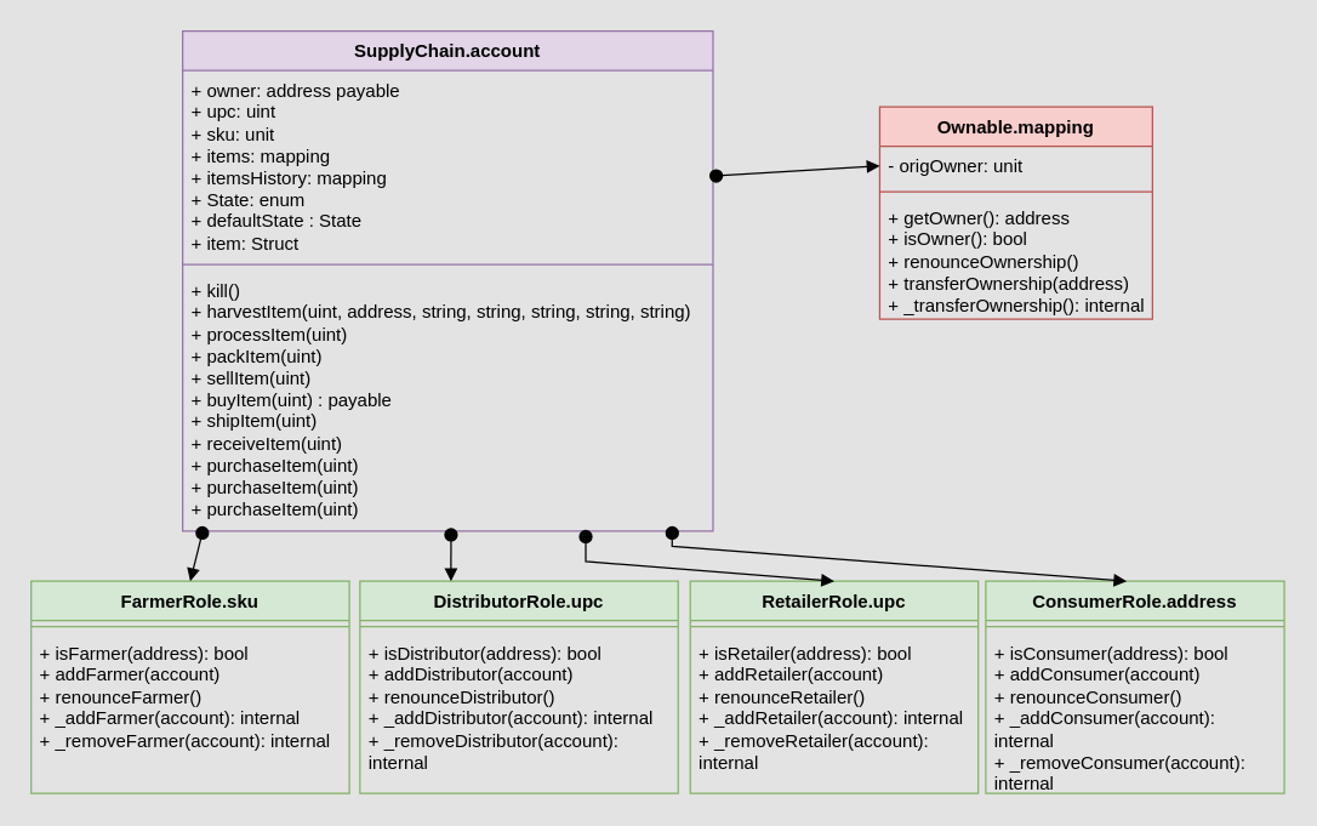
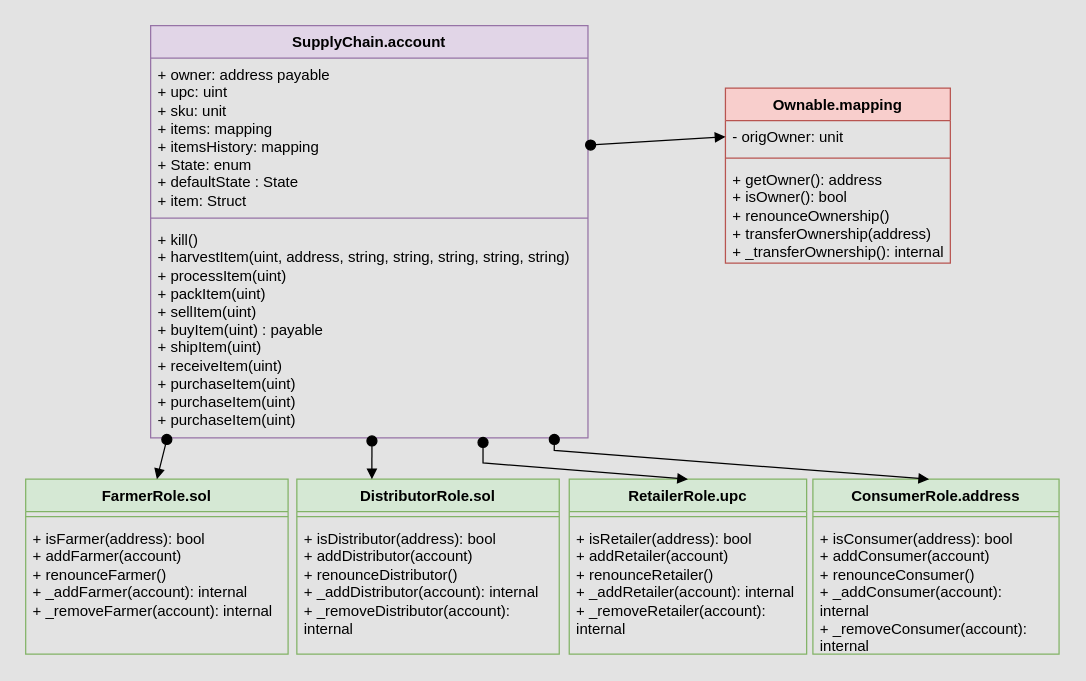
- <mxCell id="15" value="FarmerRole.sku" style="swimlane;fontStyle=1;align=center;verticalAlign=top;childLayout=stackLayout;horizontal=1;startSize=26;horizontalStack=0;resizeParent=1;resizeParentMax=0;resizeLast=0;collapsible=1;marginBottom=0;whiteSpace=wrap;html=1;fillColor=#d5e8d4;strokeColor=#82b366;" parent="1" vertex="1"><mxGeometry y="383" width="210" height="140" as="geometry" x="20" /></mxCell>
+ <mxCell id="15" value="FarmerRole.sol" style="swimlane;fontStyle=1;align=center;verticalAlign=top;childLayout=stackLayout;horizontal=1;startSize=26;horizontalStack=0;resizeParent=1;resizeParentMax=0;resizeLast=0;collapsible=1;marginBottom=0;whiteSpace=wrap;html=1;fillColor=#d5e8d4;strokeColor=#82b366;" parent="1" vertex="1"><mxGeometry y="383" width="210" height="140" as="geometry" x="20" /></mxCell>
- <mxCell id="9" value="DistributorRole.upc" style="swimlane;fontStyle=1;align=center;verticalAlign=top;childLayout=stackLayout;horizontal=1;startSize=26;horizontalStack=0;resizeParent=1;resizeParentMax=0;resizeLast=0;collapsible=1;marginBottom=0;whiteSpace=wrap;html=1;fillColor=#d5e8d4;strokeColor=#82b366;" parent="1" vertex="1"><mxGeometry x="237" y="383" width="210" height="140" as="geometry" /></mxCell>
+ <mxCell id="9" value="DistributorRole.sol" style="swimlane;fontStyle=1;align=center;verticalAlign=top;childLayout=stackLayout;horizontal=1;startSize=26;horizontalStack=0;resizeParent=1;resizeParentMax=0;resizeLast=0;collapsible=1;marginBottom=0;whiteSpace=wrap;html=1;fillColor=#d5e8d4;strokeColor=#82b366;" parent="1" vertex="1"><mxGeometry x="237" y="383" width="210" height="140" as="geometry" /></mxCell>
